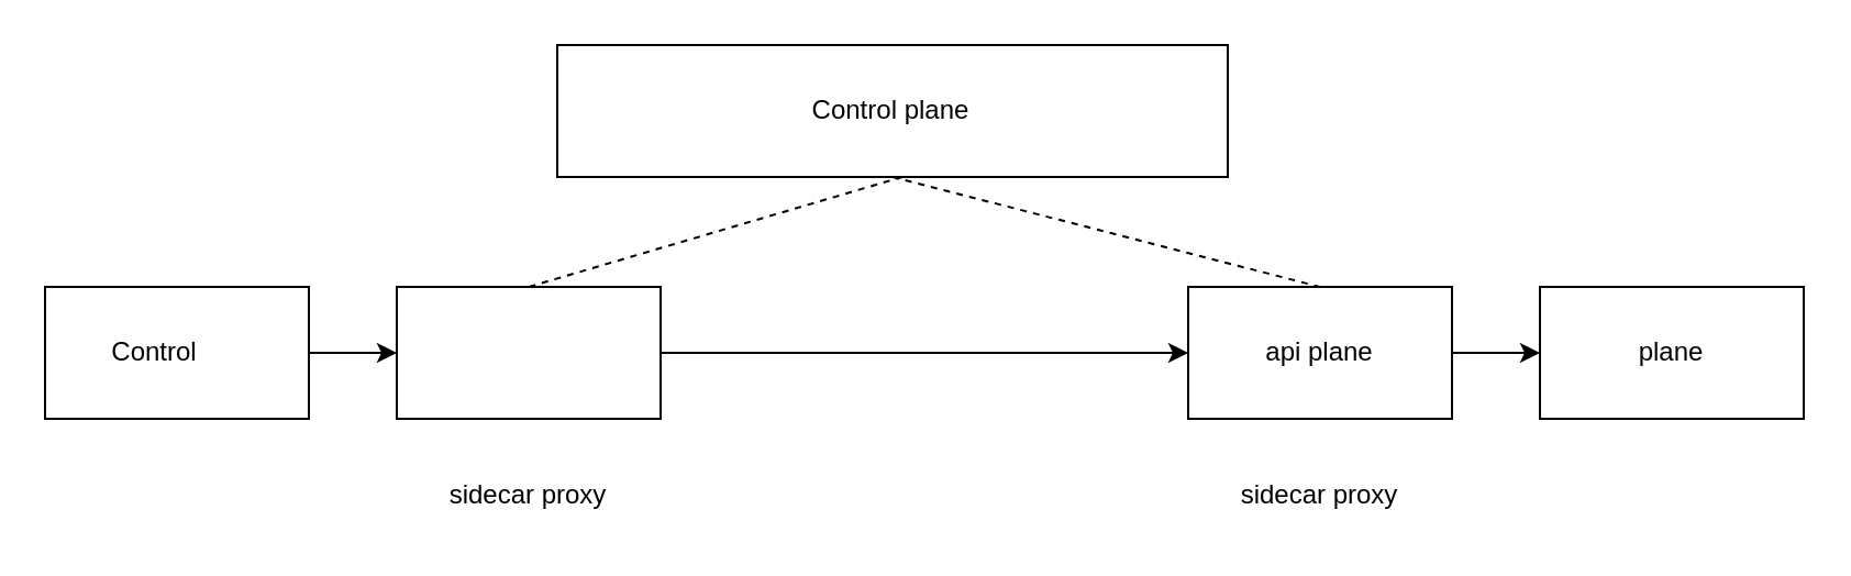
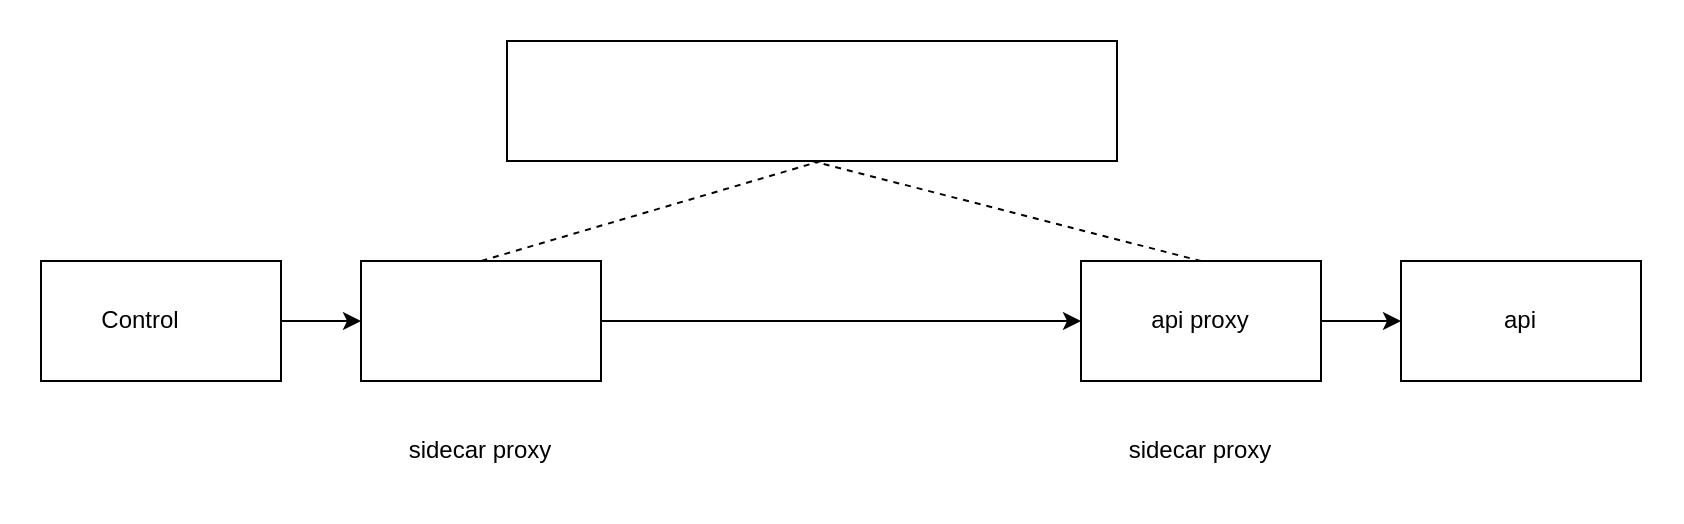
- <mxCell id="3" value="Control plane" style="text;html=1;strokeColor=none;fillColor=none;align=center;verticalAlign=middle;whiteSpace=wrap;rounded=0;" vertex="1" parent="1"><mxGeometry x="270" y="35" width="270" height="30" as="geometry" /></mxCell>
- <mxCell id="9" value="api plane" style="text;html=1;strokeColor=none;fillColor=none;align=center;verticalAlign=middle;whiteSpace=wrap;rounded=0;" vertex="1" parent="1"><mxGeometry x="560" y="145" width="80" height="30" as="geometry" /></mxCell>
+ <mxCell id="9" value="api proxy" style="text;html=1;strokeColor=none;fillColor=none;align=center;verticalAlign=middle;whiteSpace=wrap;rounded=0;" vertex="1" parent="1"><mxGeometry x="560" y="145" width="80" height="30" as="geometry" /></mxCell>
- <mxCell id="10" value="plane" style="text;html=1;strokeColor=none;fillColor=none;align=center;verticalAlign=middle;whiteSpace=wrap;rounded=0;" vertex="1" parent="1"><mxGeometry x="730" y="145" width="60" height="30" as="geometry" /></mxCell>
+ <mxCell id="10" value="api" style="text;html=1;strokeColor=none;fillColor=none;align=center;verticalAlign=middle;whiteSpace=wrap;rounded=0;" vertex="1" parent="1"><mxGeometry x="730" y="145" width="60" height="30" as="geometry" /></mxCell>
